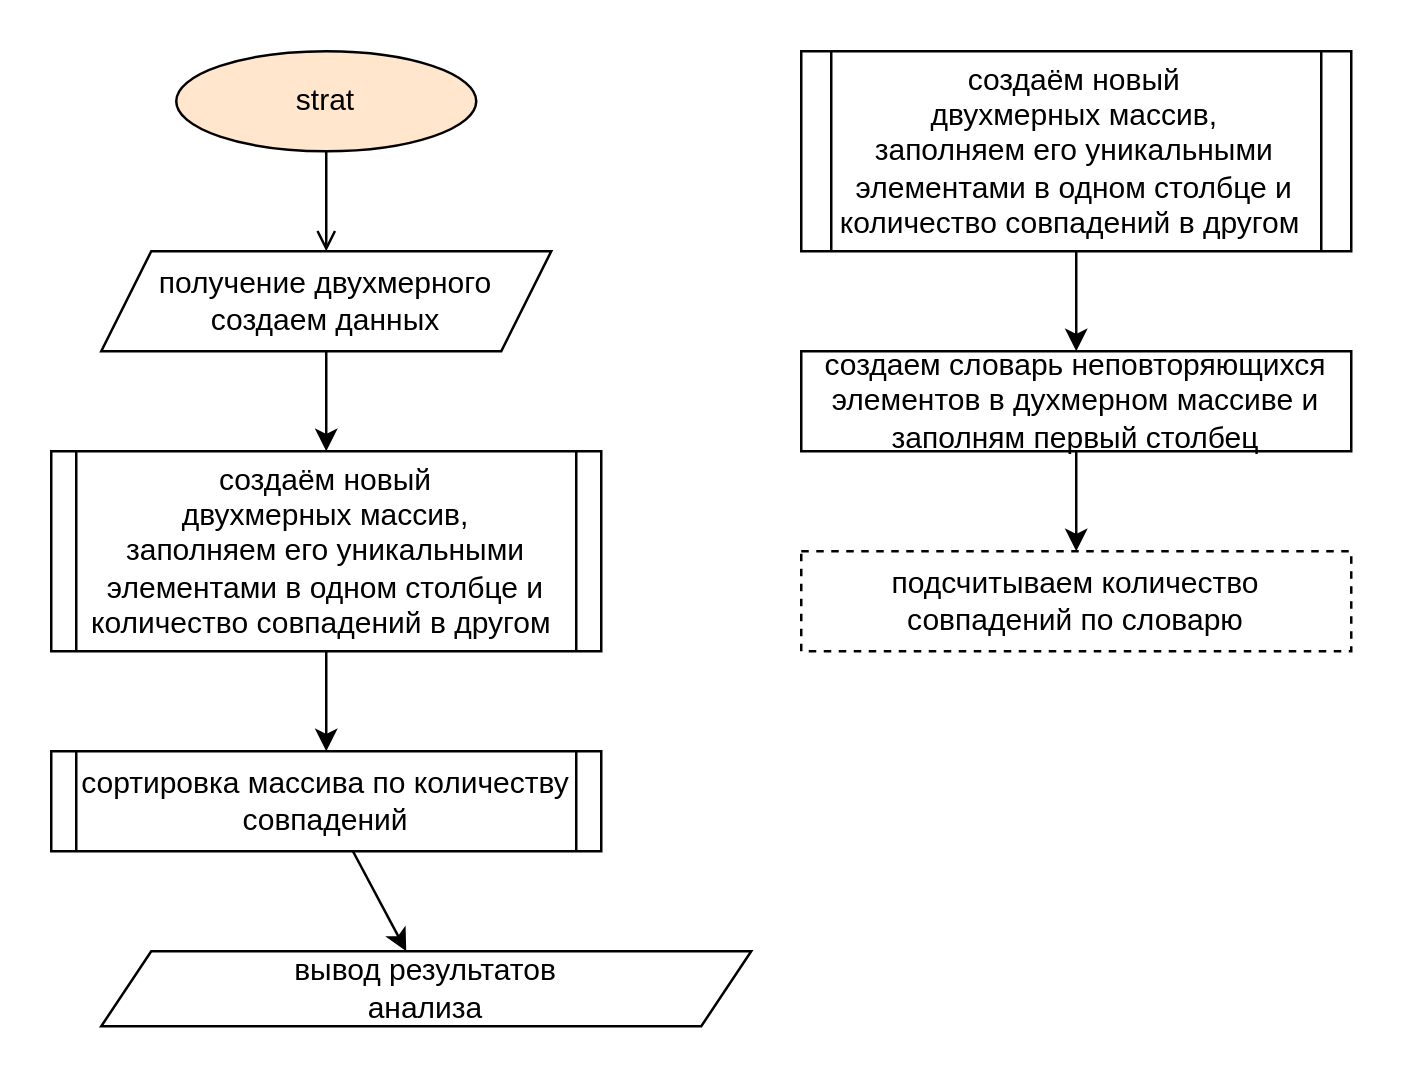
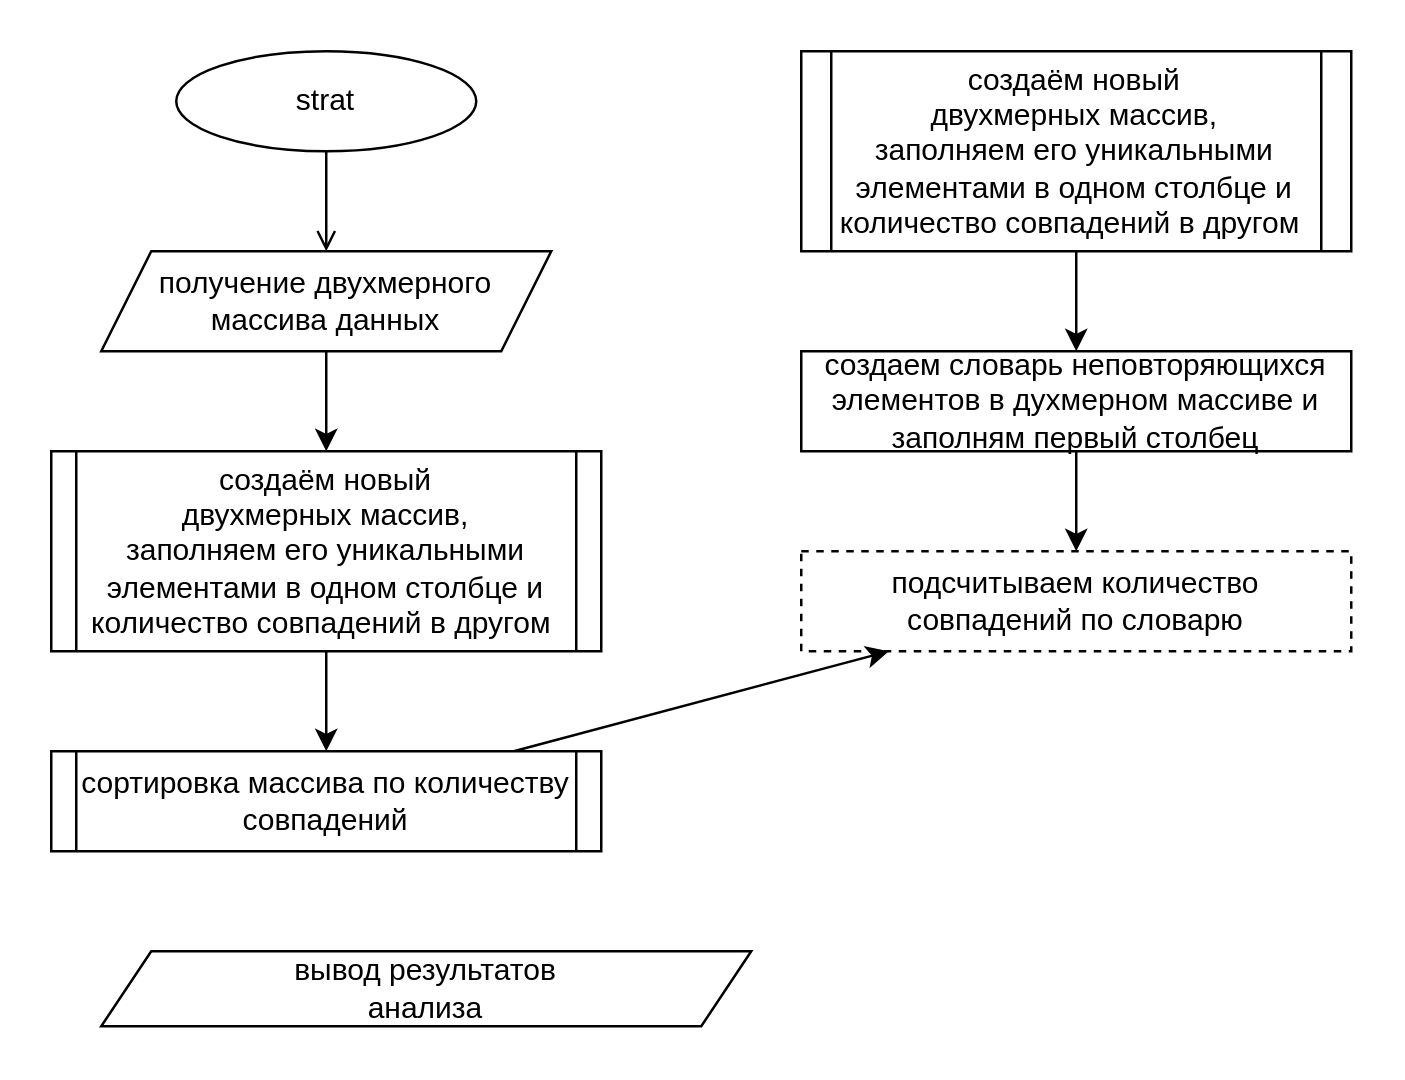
- <mxCell id="3" value="strat" style="ellipse;whiteSpace=wrap;html=1;fillColor=#ffe6cc;" vertex="1" parent="1"><mxGeometry x="70" width="120" height="40" as="geometry" y="20" /></mxCell>
+ <mxCell id="3" value="strat" style="ellipse;whiteSpace=wrap;html=1;" vertex="1" parent="1"><mxGeometry x="70" width="120" height="40" as="geometry" y="20" /></mxCell>
- <mxCell id="7" value="&lt;span&gt;получение двухмерного создаем данных&lt;/span&gt;" style="shape=parallelogram;perimeter=parallelogramPerimeter;whiteSpace=wrap;html=1;fixedSize=1;" vertex="1" parent="1"><mxGeometry x="40" y="100" width="180" height="40" as="geometry" /></mxCell>
+ <mxCell id="7" value="&lt;span&gt;получение двухмерного массива данных&lt;/span&gt;" style="shape=parallelogram;perimeter=parallelogramPerimeter;whiteSpace=wrap;html=1;fixedSize=1;" vertex="1" parent="1"><mxGeometry x="40" y="100" width="180" height="40" as="geometry" /></mxCell>
- <mxCell id="14" value="" style="edgeStyle=none;html=1;" edge="1" parent="1" source="15" target="8"><mxGeometry relative="1" as="geometry" /></mxCell>
+ <mxCell id="14" value="" style="edgeStyle=none;html=1;" edge="1" parent="1" source="15" target="13"><mxGeometry relative="1" as="geometry" /></mxCell>
